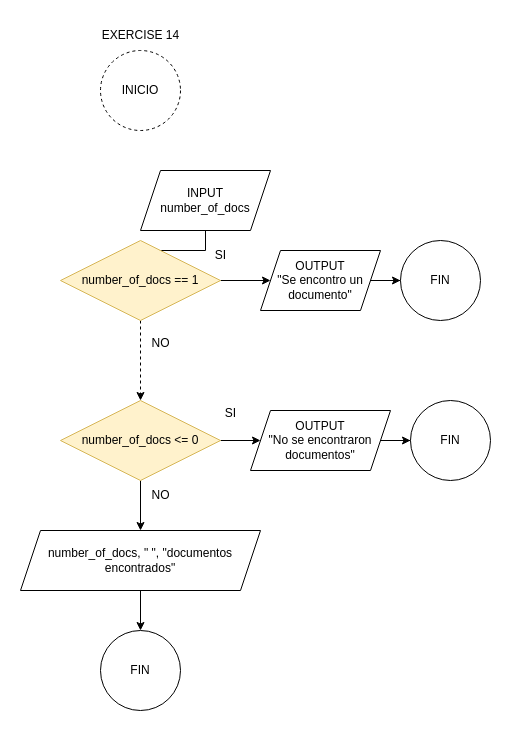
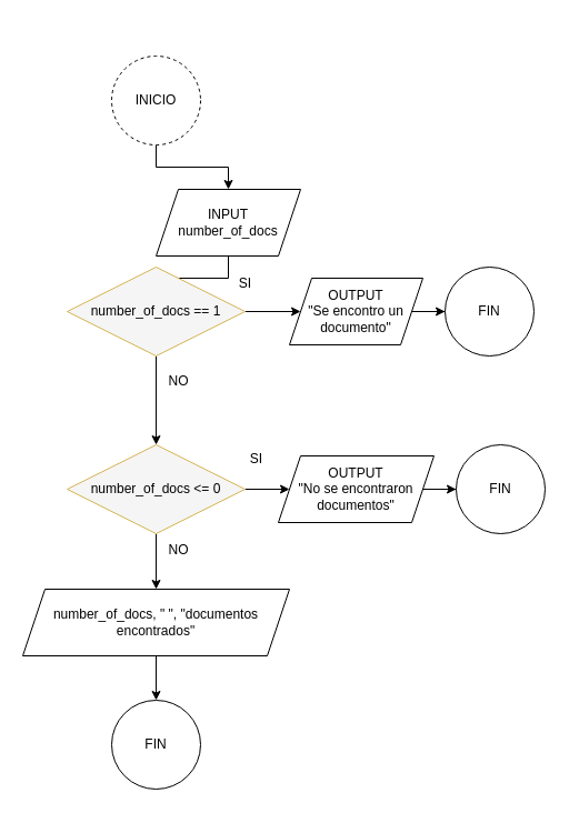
- <mxCell id="2" value="EXERCISE 14" style="text;html=1;align=center;verticalAlign=middle;resizable=0;points=[];autosize=1;strokeColor=none;fillColor=none;" parent="1" vertex="1"><mxGeometry x="90" width="100" height="30" as="geometry" y="20" /></mxCell>
+ <mxCell id="3" value="" style="edgeStyle=orthogonalEdgeStyle;rounded=0;orthogonalLoop=1;jettySize=auto;html=1;" edge="1" parent="1" source="4" target="6"><mxGeometry relative="1" as="geometry" /></mxCell>
- <mxCell id="9" value="number_of_docs == 1" style="rhombus;whiteSpace=wrap;html=1;fillColor=#fff2cc;strokeColor=#d6b656;" vertex="1" parent="1"><mxGeometry x="60" y="240" width="160" height="80" as="geometry" /></mxCell>
+ <mxCell id="9" value="number_of_docs == 1" style="rhombus;whiteSpace=wrap;html=1;fillColor=#f5f5f5;strokeColor=#d6b656;" vertex="1" parent="1"><mxGeometry x="60" y="240" width="160" height="80" as="geometry" /></mxCell>
- <mxCell id="8" value="" style="edgeStyle=orthogonalEdgeStyle;rounded=0;orthogonalLoop=1;jettySize=auto;html=1;dashed=1;" edge="1" parent="1" source="9" target="16"><mxGeometry relative="1" as="geometry" /></mxCell>
+ <mxCell id="8" value="" style="edgeStyle=orthogonalEdgeStyle;rounded=0;orthogonalLoop=1;jettySize=auto;html=1;" edge="1" parent="1" source="9" target="16"><mxGeometry relative="1" as="geometry" /></mxCell>
- <mxCell id="16" value="number_of_docs &amp;lt;= 0" style="rhombus;whiteSpace=wrap;html=1;fillColor=#fff2cc;strokeColor=#d6b656;" vertex="1" parent="1"><mxGeometry x="60" y="400" width="160" height="80" as="geometry" /></mxCell>
+ <mxCell id="16" value="number_of_docs &amp;lt;= 0" style="rhombus;whiteSpace=wrap;html=1;fillColor=#f5f5f5;strokeColor=#d6b656;" vertex="1" parent="1"><mxGeometry x="60" y="400" width="160" height="80" as="geometry" /></mxCell>
